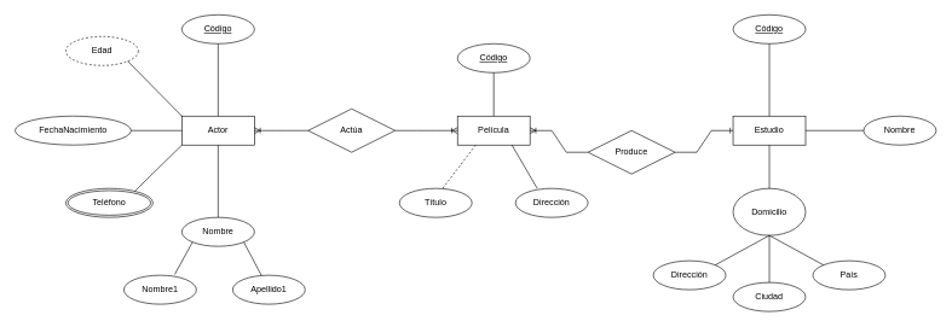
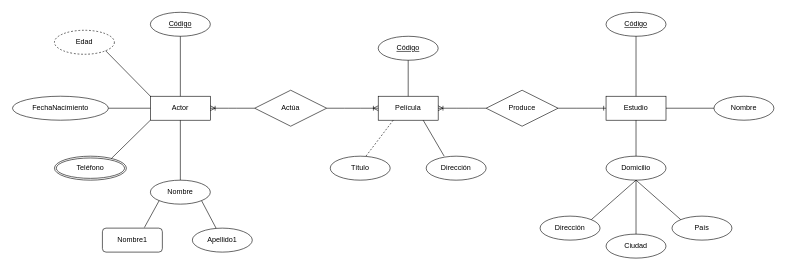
- <mxCell id="27" value="Produce" style="shape=rhombus;perimeter=rhombusPerimeter;whiteSpace=wrap;html=1;align=center;" vertex="1" parent="1"><mxGeometry x="810" y="180" width="120" height="60" as="geometry" /></mxCell>
+ <mxCell id="27" value="Produce" style="shape=rhombus;perimeter=rhombusPerimeter;whiteSpace=wrap;html=1;align=center;" vertex="1" parent="1"><mxGeometry x="810" y="150" width="120" height="60" as="geometry" /></mxCell>
- <mxCell id="33" value="Domicilio" style="ellipse;whiteSpace=wrap;html=1;align=center;" vertex="1" parent="1"><mxGeometry x="1010" y="260" width="100" height="65" as="geometry" /></mxCell>
+ <mxCell id="33" value="Domicilio" style="ellipse;whiteSpace=wrap;html=1;align=center;" vertex="1" parent="1"><mxGeometry x="1010" y="260" width="100" height="40" as="geometry" /></mxCell>
- <mxCell id="17" value="Nombre1" style="ellipse;whiteSpace=wrap;html=1;align=center;" vertex="1" parent="1"><mxGeometry x="170" y="380" width="100" height="40" as="geometry" /></mxCell>
+ <mxCell id="17" value="Nombre1" style="whiteSpace=wrap;html=1;align=center;rounded=1;" vertex="1" parent="1"><mxGeometry x="170" y="380" width="100" height="40" as="geometry" /></mxCell>
